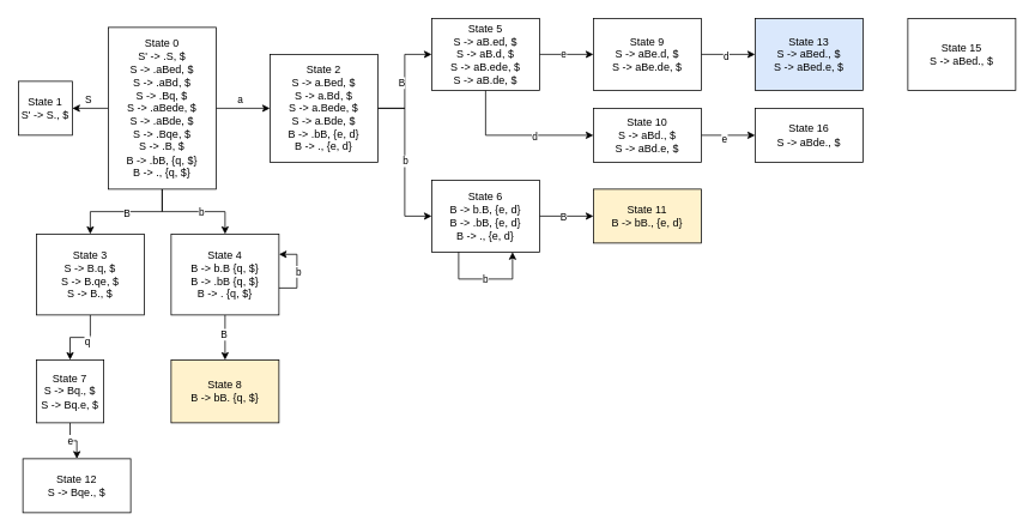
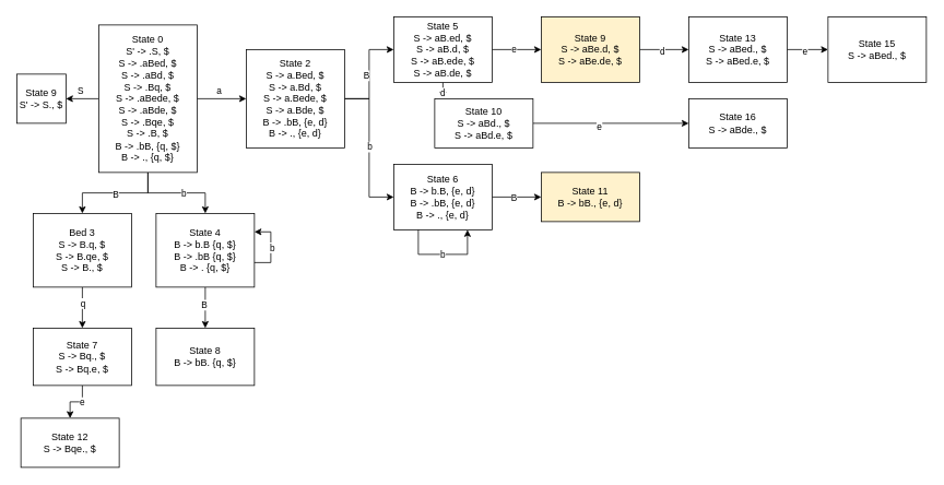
- <mxCell id="40" value="State 9&lt;div&gt;&lt;div&gt;S -&amp;gt; aBe.d, $&lt;/div&gt;&lt;div&gt;S -&amp;gt; aBe.de, $&lt;/div&gt;&lt;/div&gt;" style="whiteSpace=wrap;html=1;rounded=0;" vertex="1" parent="1"><mxGeometry x="660" y="20" width="120" height="80" as="geometry" /></mxCell>
+ <mxCell id="40" value="State 9&lt;div&gt;&lt;div&gt;S -&amp;gt; aBe.d, $&lt;/div&gt;&lt;div&gt;S -&amp;gt; aBe.de, $&lt;/div&gt;&lt;/div&gt;" style="whiteSpace=wrap;html=1;rounded=0;fillColor=#fff2cc;" vertex="1" parent="1"><mxGeometry x="660" y="20" width="120" height="80" as="geometry" /></mxCell>
- <mxCell id="49" value="State 13&lt;div&gt;&lt;div&gt;S -&amp;gt; aBed., $&lt;/div&gt;&lt;div&gt;S -&amp;gt; aBed.e, $&lt;/div&gt;&lt;/div&gt;" style="whiteSpace=wrap;html=1;rounded=0;fillColor=#dae8fc;" vertex="1" parent="1"><mxGeometry x="840" y="20" width="120" height="80" as="geometry" /></mxCell>
+ <mxCell id="49" value="State 13&lt;div&gt;&lt;div&gt;S -&amp;gt; aBed., $&lt;/div&gt;&lt;div&gt;S -&amp;gt; aBed.e, $&lt;/div&gt;&lt;/div&gt;" style="whiteSpace=wrap;html=1;rounded=0;" vertex="1" parent="1"><mxGeometry x="840" y="20" width="120" height="80" as="geometry" /></mxCell>
+ <mxCell id="47" value="" style="edgeStyle=orthogonalEdgeStyle;rounded=0;orthogonalLoop=1;jettySize=auto;html=1;" edge="1" parent="1" source="49" target="51"><mxGeometry relative="1" as="geometry" /></mxCell>
+ <mxCell id="48" value="e" style="edgeLabel;html=1;align=center;verticalAlign=middle;resizable=0;points=[];" vertex="1" connectable="0" parent="47"><mxGeometry x="-0.152" y="-1" relative="1" as="geometry"><mxPoint as="offset" /></mxGeometry></mxCell>
- <mxCell id="16" value="State 1&lt;div&gt;S' -&amp;gt; S., $&lt;/div&gt;" style="rounded=0;whiteSpace=wrap;html=1;" vertex="1" parent="1"><mxGeometry x="20" y="90" width="60" height="60" as="geometry" /></mxCell>
+ <mxCell id="16" value="State 9&lt;div&gt;S' -&amp;gt; S., $&lt;/div&gt;" style="rounded=0;whiteSpace=wrap;html=1;" vertex="1" parent="1"><mxGeometry x="20" y="90" width="60" height="60" as="geometry" /></mxCell>
- <mxCell id="43" value="State 10&lt;div&gt;&lt;div&gt;S -&amp;gt; aBd., $&lt;/div&gt;&lt;div&gt;S -&amp;gt; aBd.e, $&lt;/div&gt;&lt;/div&gt;" style="whiteSpace=wrap;html=1;rounded=0;" vertex="1" parent="1"><mxGeometry x="660" y="120" width="120" height="60" as="geometry" /></mxCell>
+ <mxCell id="43" value="State 10&lt;div&gt;&lt;div&gt;S -&amp;gt; aBd., $&lt;/div&gt;&lt;div&gt;S -&amp;gt; aBd.e, $&lt;/div&gt;&lt;/div&gt;" style="whiteSpace=wrap;html=1;rounded=0;" vertex="1" parent="1"><mxGeometry x="530" y="120" width="120" height="60" as="geometry" /></mxCell>
- <mxCell id="19" value="State 3&lt;div&gt;S -&amp;gt; B.q, $&lt;br&gt;&lt;/div&gt;&lt;div&gt;S -&amp;gt; B.qe, $&lt;/div&gt;&lt;div&gt;S -&amp;gt; B., $&lt;/div&gt;" style="rounded=0;whiteSpace=wrap;html=1;" vertex="1" parent="1"><mxGeometry x="40" y="260" width="120" height="90" as="geometry" /></mxCell>
+ <mxCell id="19" value="Bed 3&lt;div&gt;S -&amp;gt; B.q, $&lt;br&gt;&lt;/div&gt;&lt;div&gt;S -&amp;gt; B.qe, $&lt;/div&gt;&lt;div&gt;S -&amp;gt; B., $&lt;/div&gt;" style="rounded=0;whiteSpace=wrap;html=1;" vertex="1" parent="1"><mxGeometry x="40" y="260" width="120" height="90" as="geometry" /></mxCell>
- <mxCell id="33" value="State 7&lt;div&gt;&lt;div&gt;S -&amp;gt; Bq., $&lt;br&gt;&lt;/div&gt;&lt;div&gt;S -&amp;gt; Bq.e, $&lt;/div&gt;&lt;/div&gt;" style="whiteSpace=wrap;html=1;rounded=0;" vertex="1" parent="1"><mxGeometry x="40" y="400" width="75" height="70" as="geometry" /></mxCell>
+ <mxCell id="33" value="State 7&lt;div&gt;&lt;div&gt;S -&amp;gt; Bq., $&lt;br&gt;&lt;/div&gt;&lt;div&gt;S -&amp;gt; Bq.e, $&lt;/div&gt;&lt;/div&gt;" style="whiteSpace=wrap;html=1;rounded=0;" vertex="1" parent="1"><mxGeometry x="40" y="400" width="120" height="70" as="geometry" /></mxCell>
- <mxCell id="35" value="State 8&lt;div&gt;B -&amp;gt; bB. {q, $}&lt;br&gt;&lt;/div&gt;" style="whiteSpace=wrap;html=1;rounded=0;fillColor=#fff2cc;" vertex="1" parent="1"><mxGeometry x="190" y="400" width="120" height="70" as="geometry" /></mxCell>
+ <mxCell id="35" value="State 8&lt;div&gt;B -&amp;gt; bB. {q, $}&lt;br&gt;&lt;/div&gt;" style="whiteSpace=wrap;html=1;rounded=0;" vertex="1" parent="1"><mxGeometry x="190" y="400" width="120" height="70" as="geometry" /></mxCell>
